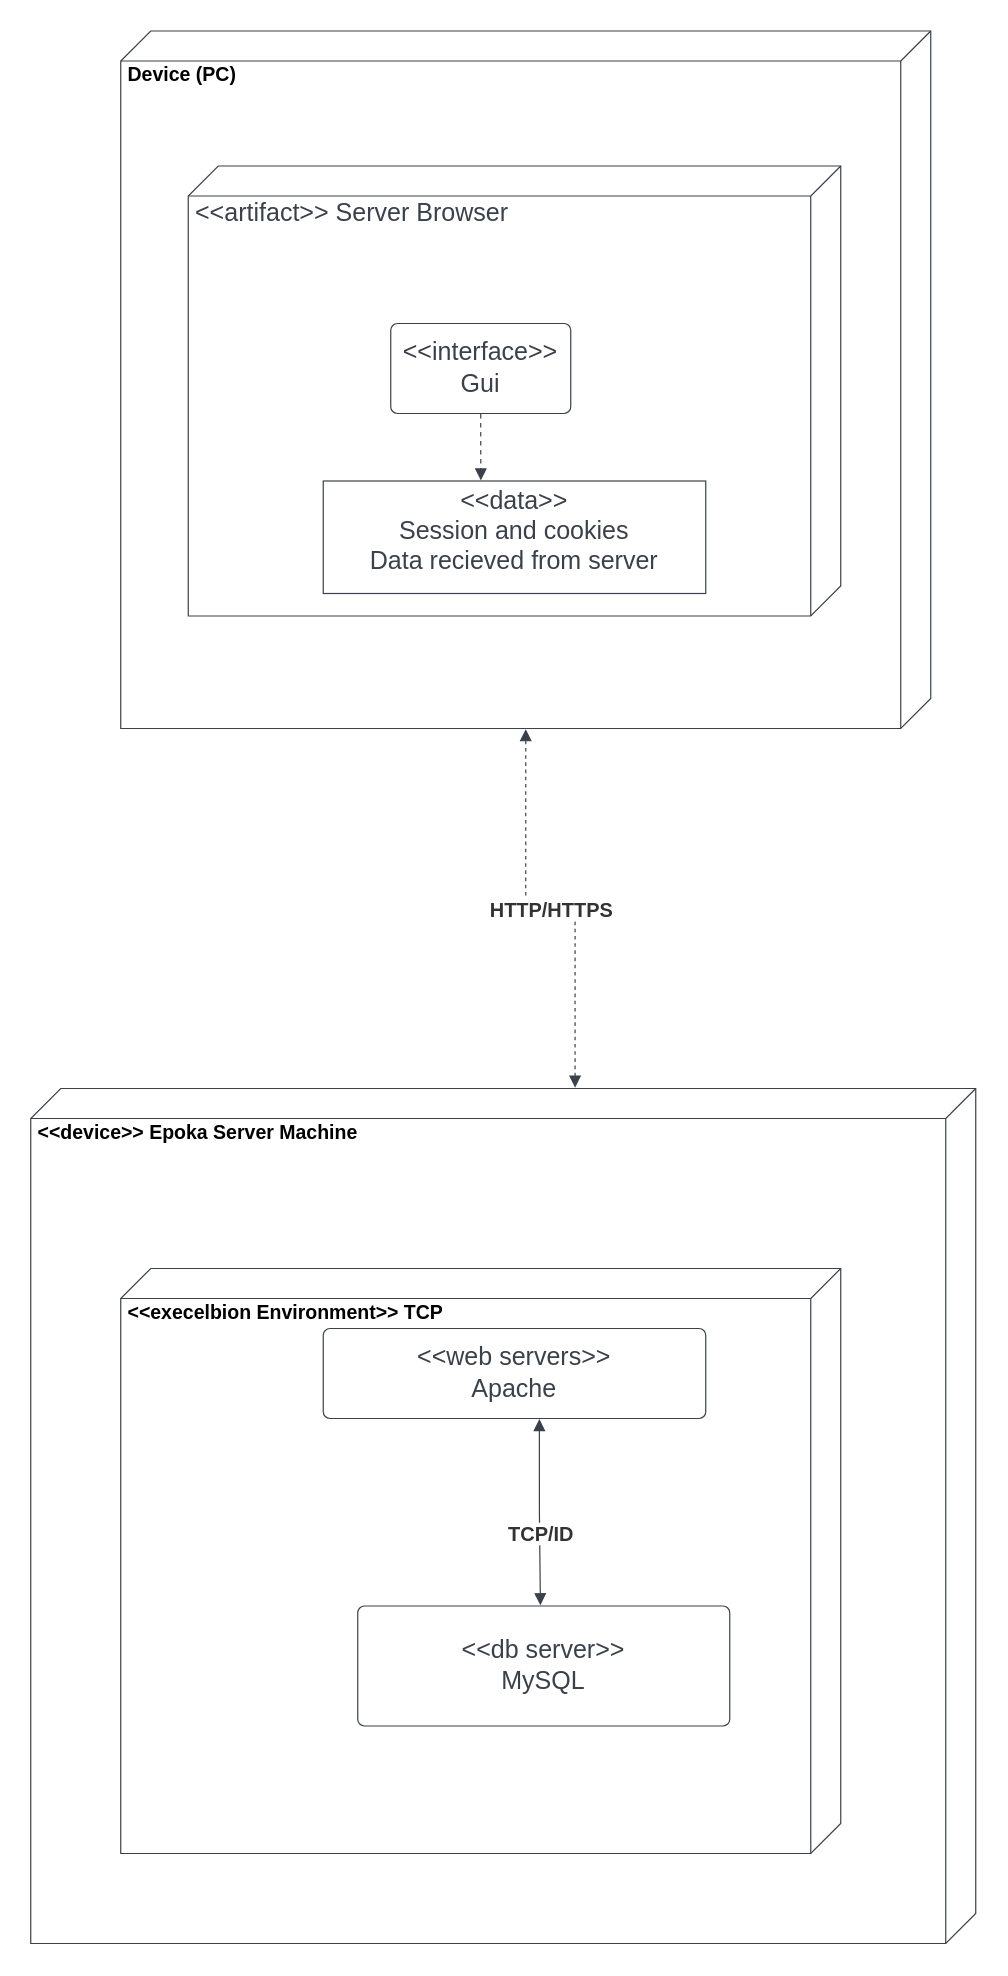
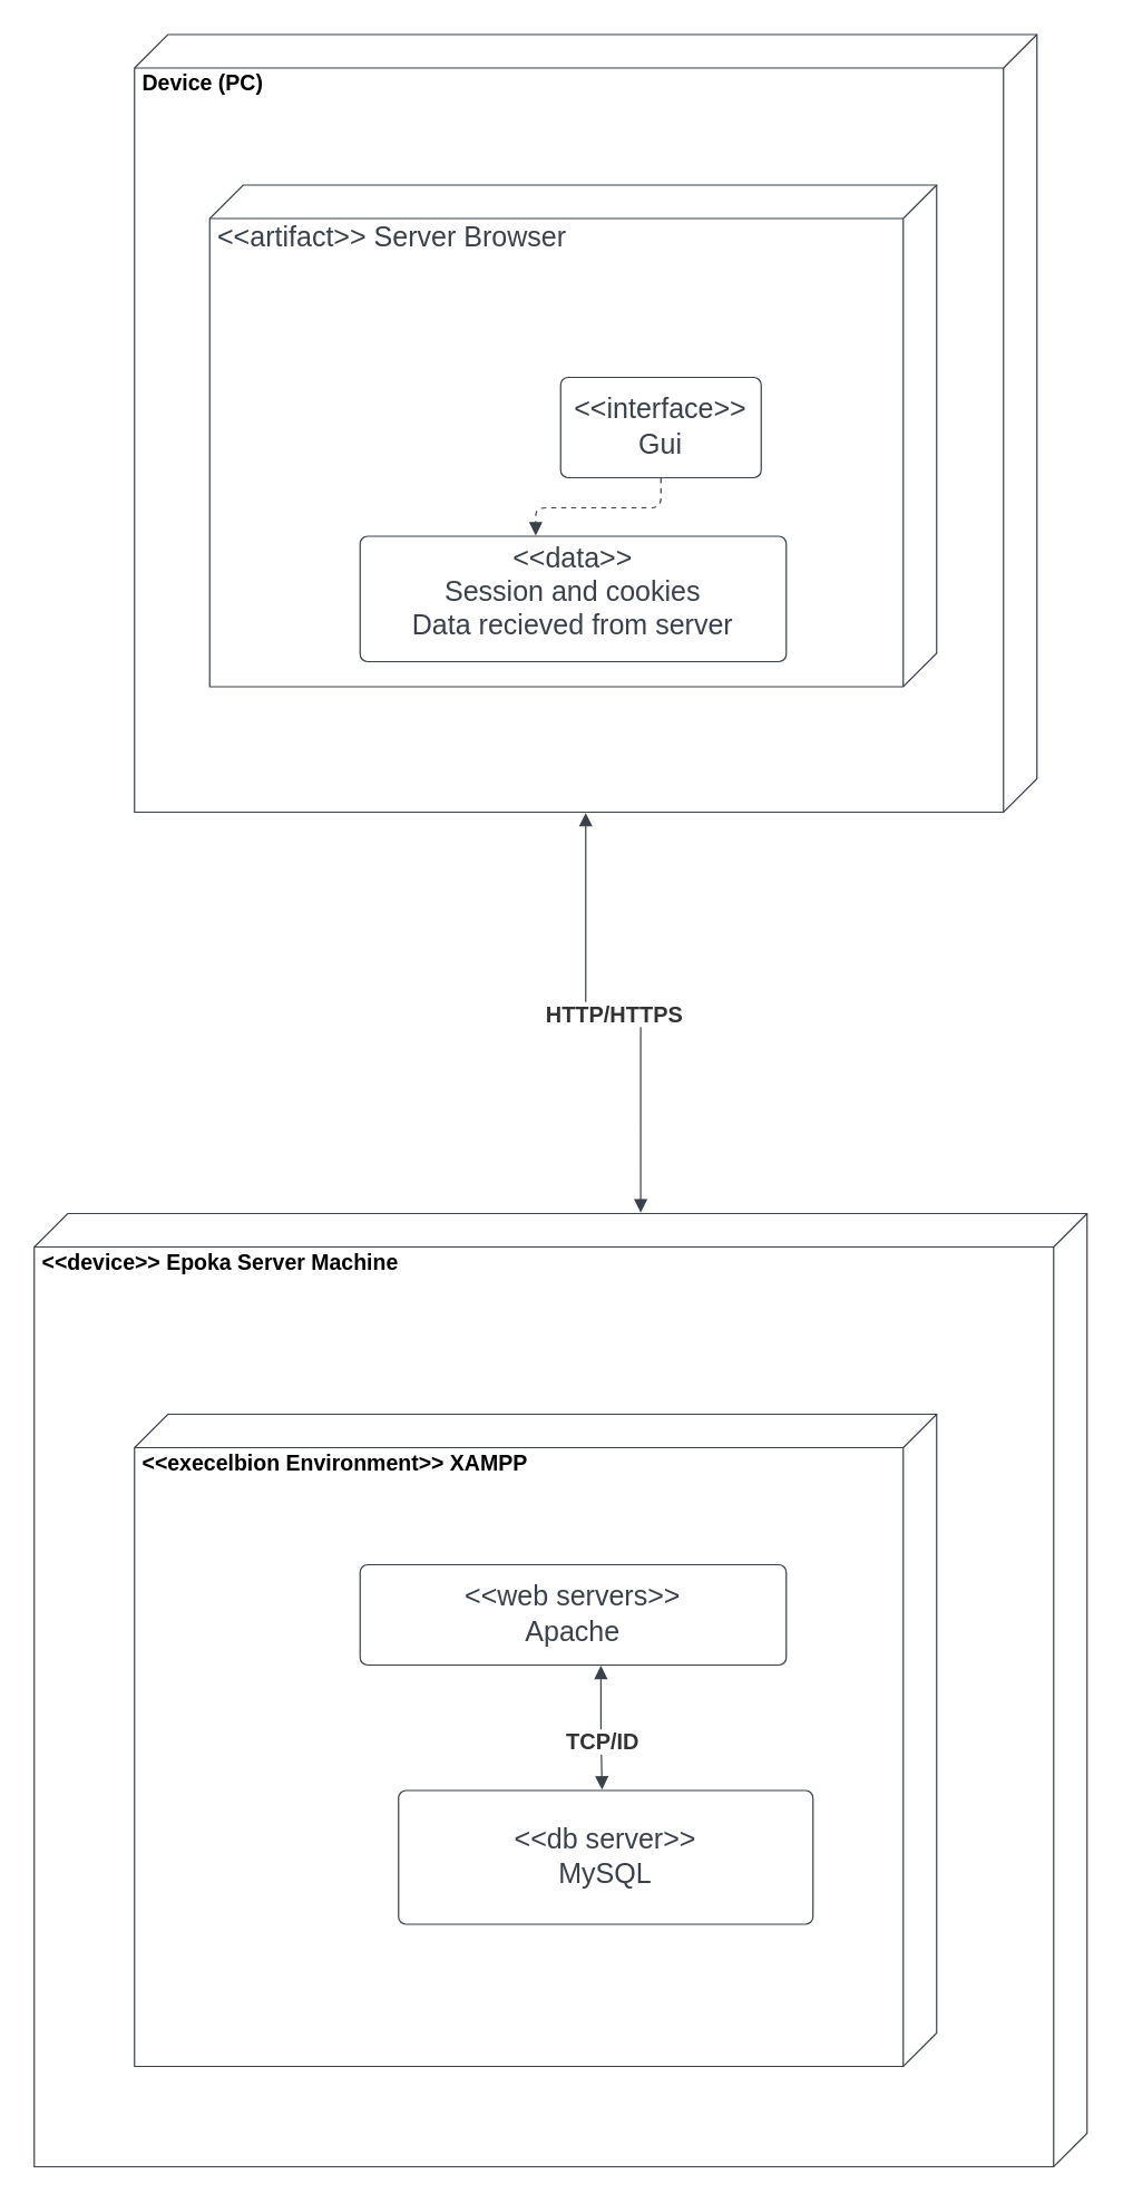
- <mxCell id="5" value="&amp;lt;&amp;lt;interface&amp;gt;&amp;gt;&#10;Gui" style="html=1;overflow=block;blockSpacing=1;whiteSpace=wrap;fontSize=16.7;fontColor=#3a414a;spacing=3.8;strokeColor=#3a414a;strokeOpacity=100;rounded=1;absoluteArcSize=1;arcSize=9;strokeWidth=0.8;" vertex="1" parent="1"><mxGeometry x="260" y="215" width="120" height="60" as="geometry" /></mxCell>
+ <mxCell id="5" value="&amp;lt;&amp;lt;interface&amp;gt;&amp;gt;&#10;Gui" style="html=1;overflow=block;blockSpacing=1;whiteSpace=wrap;fontSize=16.7;fontColor=#3a414a;spacing=3.8;strokeColor=#3a414a;strokeOpacity=100;rounded=1;absoluteArcSize=1;arcSize=9;strokeWidth=0.8;" vertex="1" parent="1"><mxGeometry x="335" y="225" width="120" height="60" as="geometry" /></mxCell>
- <mxCell id="6" value="&amp;lt;&amp;lt;data&amp;gt;&amp;gt;&#10;Session and cookies&#10;Data recieved from server&#10;" style="html=1;overflow=block;blockSpacing=1;whiteSpace=wrap;fontSize=16.7;fontColor=#3a414a;spacing=3.8;strokeColor=#3a414a;strokeOpacity=100;absoluteArcSize=1;arcSize=9;strokeWidth=0.8;rounded=0;" vertex="1" parent="1"><mxGeometry x="215" y="320" width="255" height="75" as="geometry" /></mxCell>
+ <mxCell id="6" value="&amp;lt;&amp;lt;data&amp;gt;&amp;gt;&#10;Session and cookies&#10;Data recieved from server&#10;" style="html=1;overflow=block;blockSpacing=1;whiteSpace=wrap;fontSize=16.7;fontColor=#3a414a;spacing=3.8;strokeColor=#3a414a;strokeOpacity=100;rounded=1;absoluteArcSize=1;arcSize=9;strokeWidth=0.8;" vertex="1" parent="1"><mxGeometry x="215" y="320" width="255" height="75" as="geometry" /></mxCell>
- <mxCell id="8" value="" style="html=1;jettySize=18;whiteSpace=wrap;fontSize=13.3;fontColor=#333333;fontStyle=1;strokeColor=#3a414a;strokeOpacity=100;strokeWidth=0.8;rounded=1;arcSize=12;edgeStyle=orthogonalEdgeStyle;startArrow=block;startFill=1;endArrow=block;endFill=1;exitX=0.5;exitY=1.001;exitPerimeter=0;entryX=0.424;entryY=-0.001;entryPerimeter=0;dashed=1;" edge="1" parent="1" source="2" target="3"><mxGeometry width="100" height="100" relative="1" as="geometry"><Array as="points" /></mxGeometry></mxCell>
+ <mxCell id="8" value="" style="html=1;jettySize=18;whiteSpace=wrap;fontSize=13.3;fontColor=#333333;fontStyle=1;strokeColor=#3a414a;strokeOpacity=100;strokeWidth=0.8;rounded=1;arcSize=12;edgeStyle=orthogonalEdgeStyle;startArrow=block;startFill=1;endArrow=block;endFill=1;exitX=0.5;exitY=1.001;exitPerimeter=0;entryX=0.424;entryY=-0.001;entryPerimeter=0;" edge="1" parent="1" source="2" target="3"><mxGeometry width="100" height="100" relative="1" as="geometry"><Array as="points" /></mxGeometry></mxCell>
- <mxCell id="10" value="&amp;lt;&amp;lt;execelbion Environment&amp;gt;&amp;gt; TCP" style="html=1;overflow=block;blockSpacing=1;whiteSpace=wrap;shape=cube;size=20;flipH=1;verticalAlign=top;spacingTop=22;spacingLeft=5;fontSize=13;fontStyle=1;align=left;spacing=0;strokeColor=#3a414a;strokeOpacity=100;rounded=1;absoluteArcSize=1;arcSize=9;strokeWidth=0.8;" vertex="1" parent="1"><mxGeometry x="80" y="845" width="480" height="390" as="geometry" /></mxCell>
+ <mxCell id="10" value="&amp;lt;&amp;lt;execelbion Environment&amp;gt;&amp;gt; XAMPP" style="html=1;overflow=block;blockSpacing=1;whiteSpace=wrap;shape=cube;size=20;flipH=1;verticalAlign=top;spacingTop=22;spacingLeft=5;fontSize=13;fontStyle=1;align=left;spacing=0;strokeColor=#3a414a;strokeOpacity=100;rounded=1;absoluteArcSize=1;arcSize=9;strokeWidth=0.8;" vertex="1" parent="1"><mxGeometry x="80" y="845" width="480" height="390" as="geometry" /></mxCell>
- <mxCell id="11" value="&amp;lt;&amp;lt;web servers&amp;gt;&amp;gt;&#10;Apache" style="html=1;overflow=block;blockSpacing=1;whiteSpace=wrap;fontSize=16.7;fontColor=#3a414a;spacing=3.8;strokeColor=#3a414a;strokeOpacity=100;rounded=1;absoluteArcSize=1;arcSize=9;strokeWidth=0.8;" vertex="1" parent="1"><mxGeometry x="215" y="885" width="255" height="60" as="geometry" /></mxCell>
+ <mxCell id="11" value="&amp;lt;&amp;lt;web servers&amp;gt;&amp;gt;&#10;Apache" style="html=1;overflow=block;blockSpacing=1;whiteSpace=wrap;fontSize=16.7;fontColor=#3a414a;spacing=3.8;strokeColor=#3a414a;strokeOpacity=100;rounded=1;absoluteArcSize=1;arcSize=9;strokeWidth=0.8;" vertex="1" parent="1"><mxGeometry x="215" y="935" width="255" height="60" as="geometry" /></mxCell>
